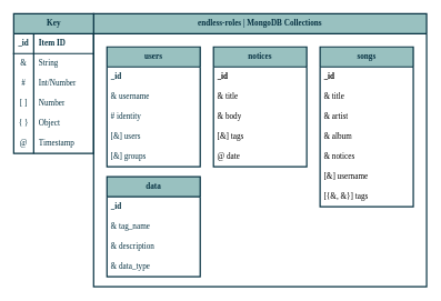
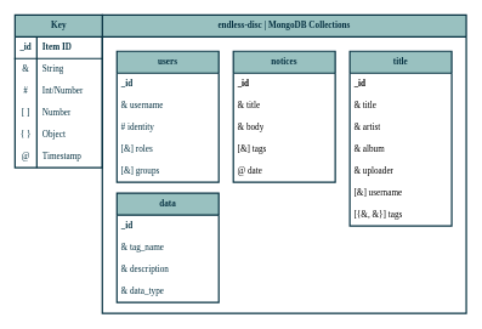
- <mxCell id="2" value="endless-roles | MongoDB Collections" style="swimlane;whiteSpace=wrap;html=1;rounded=0;shadow=0;glass=0;labelBackgroundColor=none;labelBorderColor=none;strokeColor=#073242;strokeWidth=2;fontFamily=Montserrat;fontSize=12;fontColor=#073242;startSize=30;fillColor=#99c1c0;" parent="1" vertex="1"><mxGeometry x="140" y="20" width="500" height="410" as="geometry" /></mxCell>
+ <mxCell id="2" value="endless-disc | MongoDB Collections" style="swimlane;whiteSpace=wrap;html=1;rounded=0;shadow=0;glass=0;labelBackgroundColor=none;labelBorderColor=none;strokeColor=#073242;strokeWidth=2;fontFamily=Montserrat;fontSize=12;fontColor=#073242;startSize=30;fillColor=#99c1c0;" parent="1" vertex="1"><mxGeometry x="140" y="20" width="500" height="410" as="geometry" /></mxCell>
- <mxCell id="15" value="songs" style="swimlane;fontStyle=1;childLayout=stackLayout;horizontal=1;startSize=30;horizontalStack=0;resizeParent=1;resizeParentMax=0;resizeLast=0;collapsible=1;marginBottom=0;whiteSpace=wrap;html=1;fontFamily=Montserrat;fillColor=#99c1c0;strokeColor=#073242;strokeWidth=2;glass=0;rounded=0;shadow=0;fontColor=#073242;labelBackgroundColor=none;labelBorderColor=none;" parent="2" vertex="1"><mxGeometry x="340" y="50" width="140" height="240" as="geometry" /></mxCell>
+ <mxCell id="15" value="title" style="swimlane;fontStyle=1;childLayout=stackLayout;horizontal=1;startSize=30;horizontalStack=0;resizeParent=1;resizeParentMax=0;resizeLast=0;collapsible=1;marginBottom=0;whiteSpace=wrap;html=1;fontFamily=Montserrat;fillColor=#99c1c0;strokeColor=#073242;strokeWidth=2;glass=0;rounded=0;shadow=0;fontColor=#073242;labelBackgroundColor=none;labelBorderColor=none;" parent="2" vertex="1"><mxGeometry x="340" y="50" width="140" height="240" as="geometry" /></mxCell>
- <mxCell id="7" value="[&amp;amp;] users" style="text;strokeColor=none;fillColor=none;align=left;verticalAlign=middle;spacingLeft=4;spacingRight=4;overflow=hidden;points=[[0,0.5],[1,0.5]];portConstraint=eastwest;rotatable=0;whiteSpace=wrap;html=1;fontSize=12;fontFamily=Montserrat;fontColor=#073242;" parent="3" vertex="1"><mxGeometry y="120" width="140" height="30" as="geometry" /></mxCell>
+ <mxCell id="7" value="[&amp;amp;] roles" style="text;strokeColor=none;fillColor=none;align=left;verticalAlign=middle;spacingLeft=4;spacingRight=4;overflow=hidden;points=[[0,0.5],[1,0.5]];portConstraint=eastwest;rotatable=0;whiteSpace=wrap;html=1;fontSize=12;fontFamily=Montserrat;fontColor=#073242;" parent="3" vertex="1"><mxGeometry y="120" width="140" height="30" as="geometry" /></mxCell>
- <mxCell id="20" value="&amp;amp; notices" style="text;strokeColor=none;fillColor=none;align=left;verticalAlign=middle;spacingLeft=4;spacingRight=4;overflow=hidden;points=[[0,0.5],[1,0.5]];portConstraint=eastwest;rotatable=0;whiteSpace=wrap;html=1;fontFamily=Montserrat;" parent="15" vertex="1"><mxGeometry y="150" width="140" height="30" as="geometry" /></mxCell>
+ <mxCell id="20" value="&amp;amp; uploader" style="text;strokeColor=none;fillColor=none;align=left;verticalAlign=middle;spacingLeft=4;spacingRight=4;overflow=hidden;points=[[0,0.5],[1,0.5]];portConstraint=eastwest;rotatable=0;whiteSpace=wrap;html=1;fontFamily=Montserrat;" parent="15" vertex="1"><mxGeometry y="150" width="140" height="30" as="geometry" /></mxCell>
